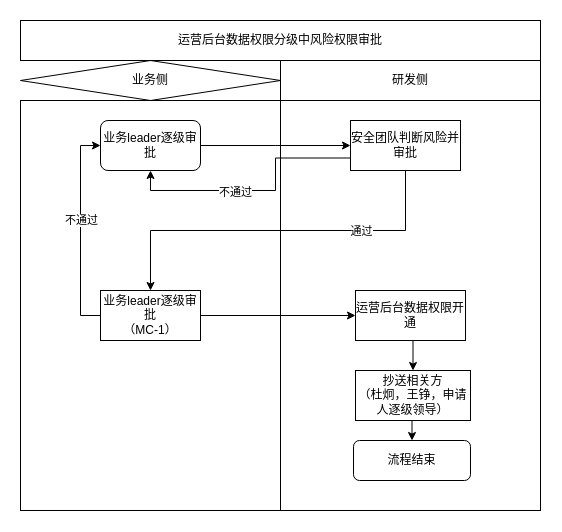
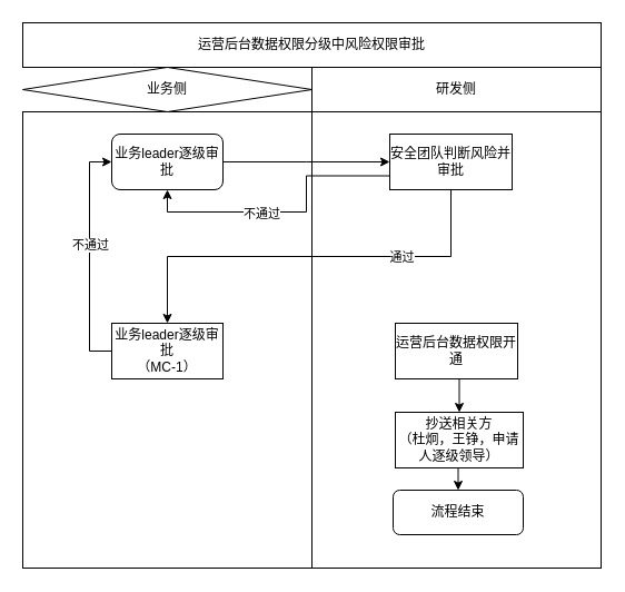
- <mxCell id="15" style="edgeStyle=orthogonalEdgeStyle;rounded=0;orthogonalLoop=1;jettySize=auto;html=1;exitX=1;exitY=0.5;exitDx=0;exitDy=0;entryX=0;entryY=0.5;entryDx=0;entryDy=0;" edge="1" parent="1" source="16" target="18"><mxGeometry relative="1" as="geometry"><mxPoint x="310" y="265" as="targetPoint" /></mxGeometry></mxCell>
